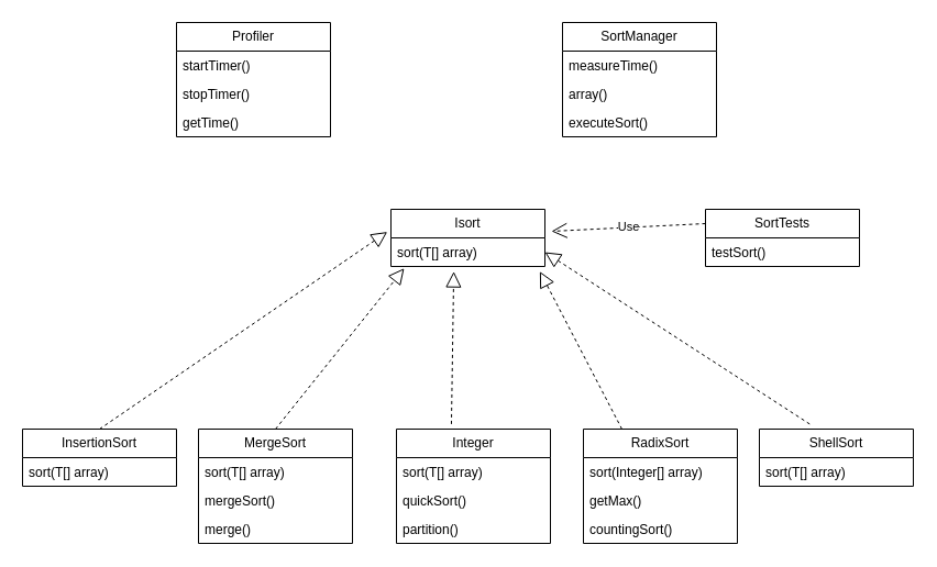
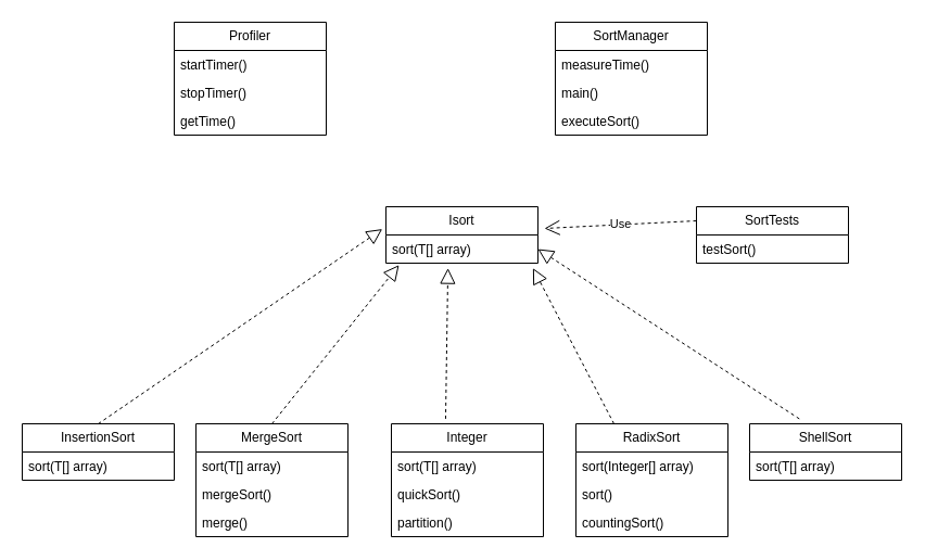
- <mxCell id="20" value="array()" style="text;strokeColor=none;fillColor=none;align=left;verticalAlign=top;spacingLeft=4;spacingRight=4;overflow=hidden;rotatable=0;points=[[0,0.5],[1,0.5]];portConstraint=eastwest;whiteSpace=wrap;html=1;" vertex="1" parent="18"><mxGeometry y="52" width="140" height="26" as="geometry" /></mxCell>
+ <mxCell id="20" value="main()" style="text;strokeColor=none;fillColor=none;align=left;verticalAlign=top;spacingLeft=4;spacingRight=4;overflow=hidden;rotatable=0;points=[[0,0.5],[1,0.5]];portConstraint=eastwest;whiteSpace=wrap;html=1;" vertex="1" parent="18"><mxGeometry y="52" width="140" height="26" as="geometry" /></mxCell>
- <mxCell id="16" value="getMax()" style="text;strokeColor=none;fillColor=none;align=left;verticalAlign=top;spacingLeft=4;spacingRight=4;overflow=hidden;rotatable=0;points=[[0,0.5],[1,0.5]];portConstraint=eastwest;whiteSpace=wrap;html=1;" vertex="1" parent="14"><mxGeometry y="52" width="140" height="26" as="geometry" /></mxCell>
+ <mxCell id="16" value="sort()" style="text;strokeColor=none;fillColor=none;align=left;verticalAlign=top;spacingLeft=4;spacingRight=4;overflow=hidden;rotatable=0;points=[[0,0.5],[1,0.5]];portConstraint=eastwest;whiteSpace=wrap;html=1;" vertex="1" parent="14"><mxGeometry y="52" width="140" height="26" as="geometry" /></mxCell>
